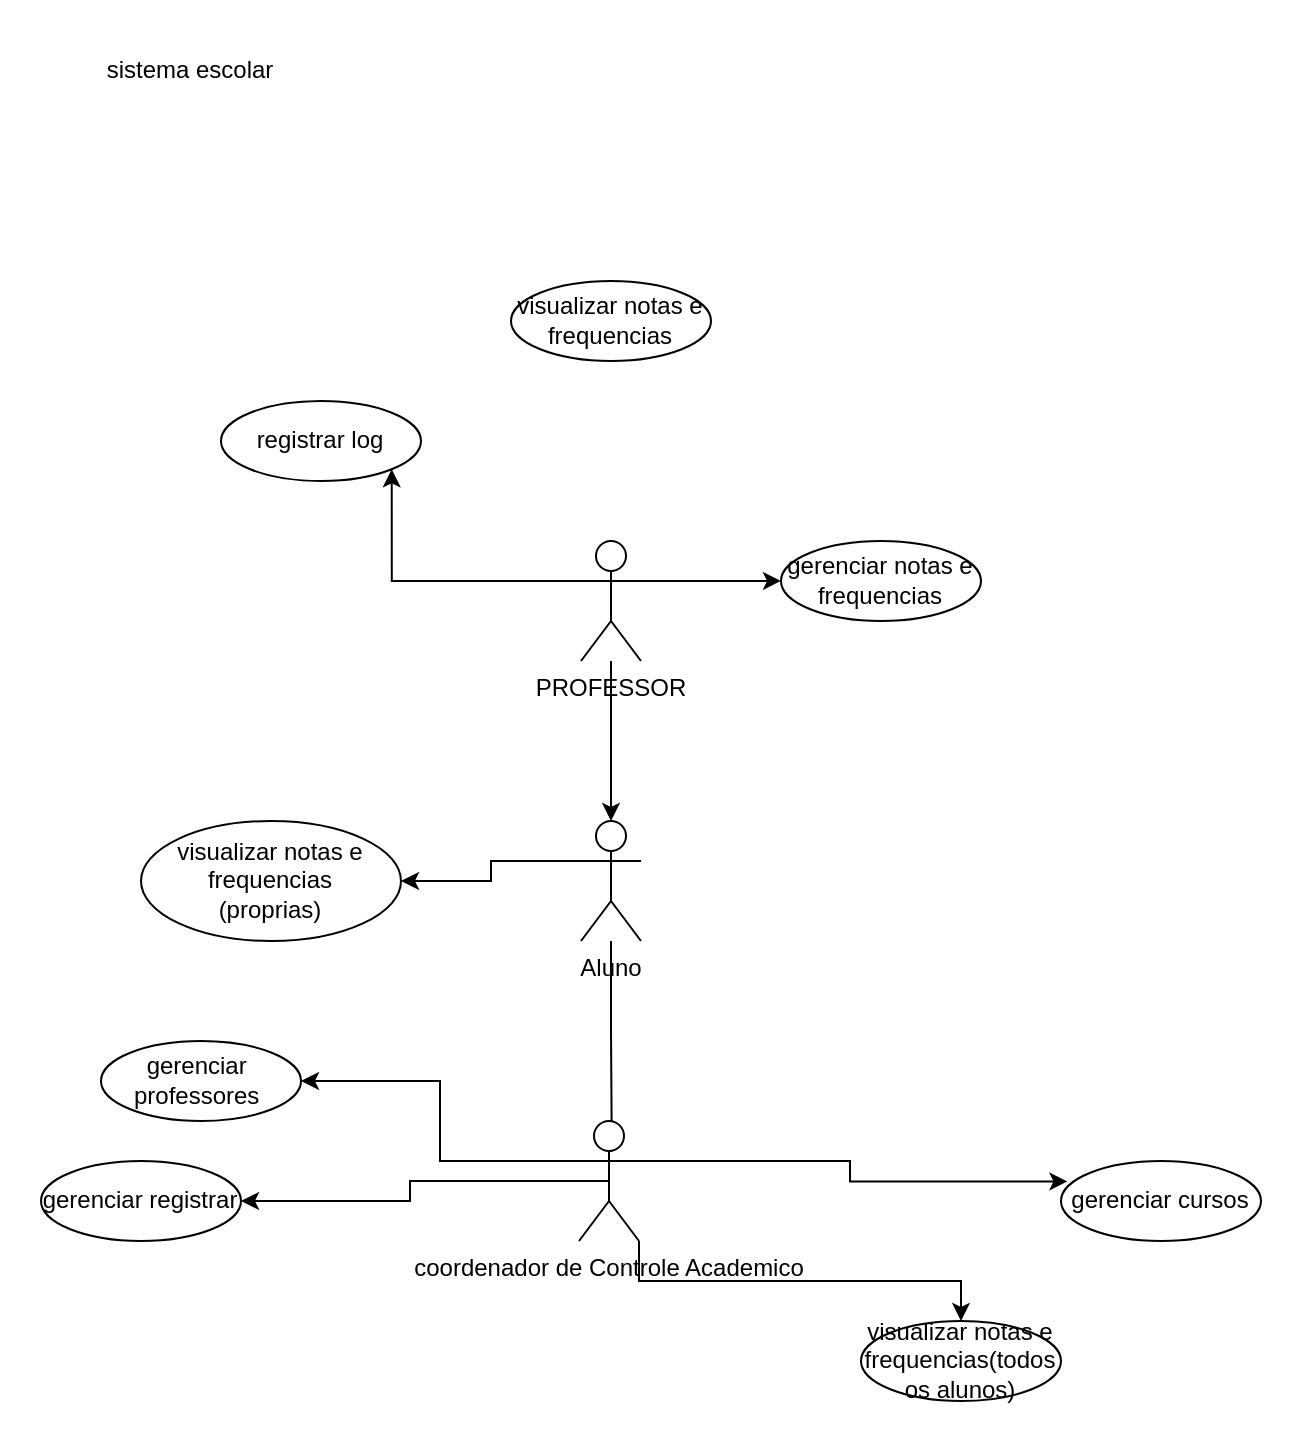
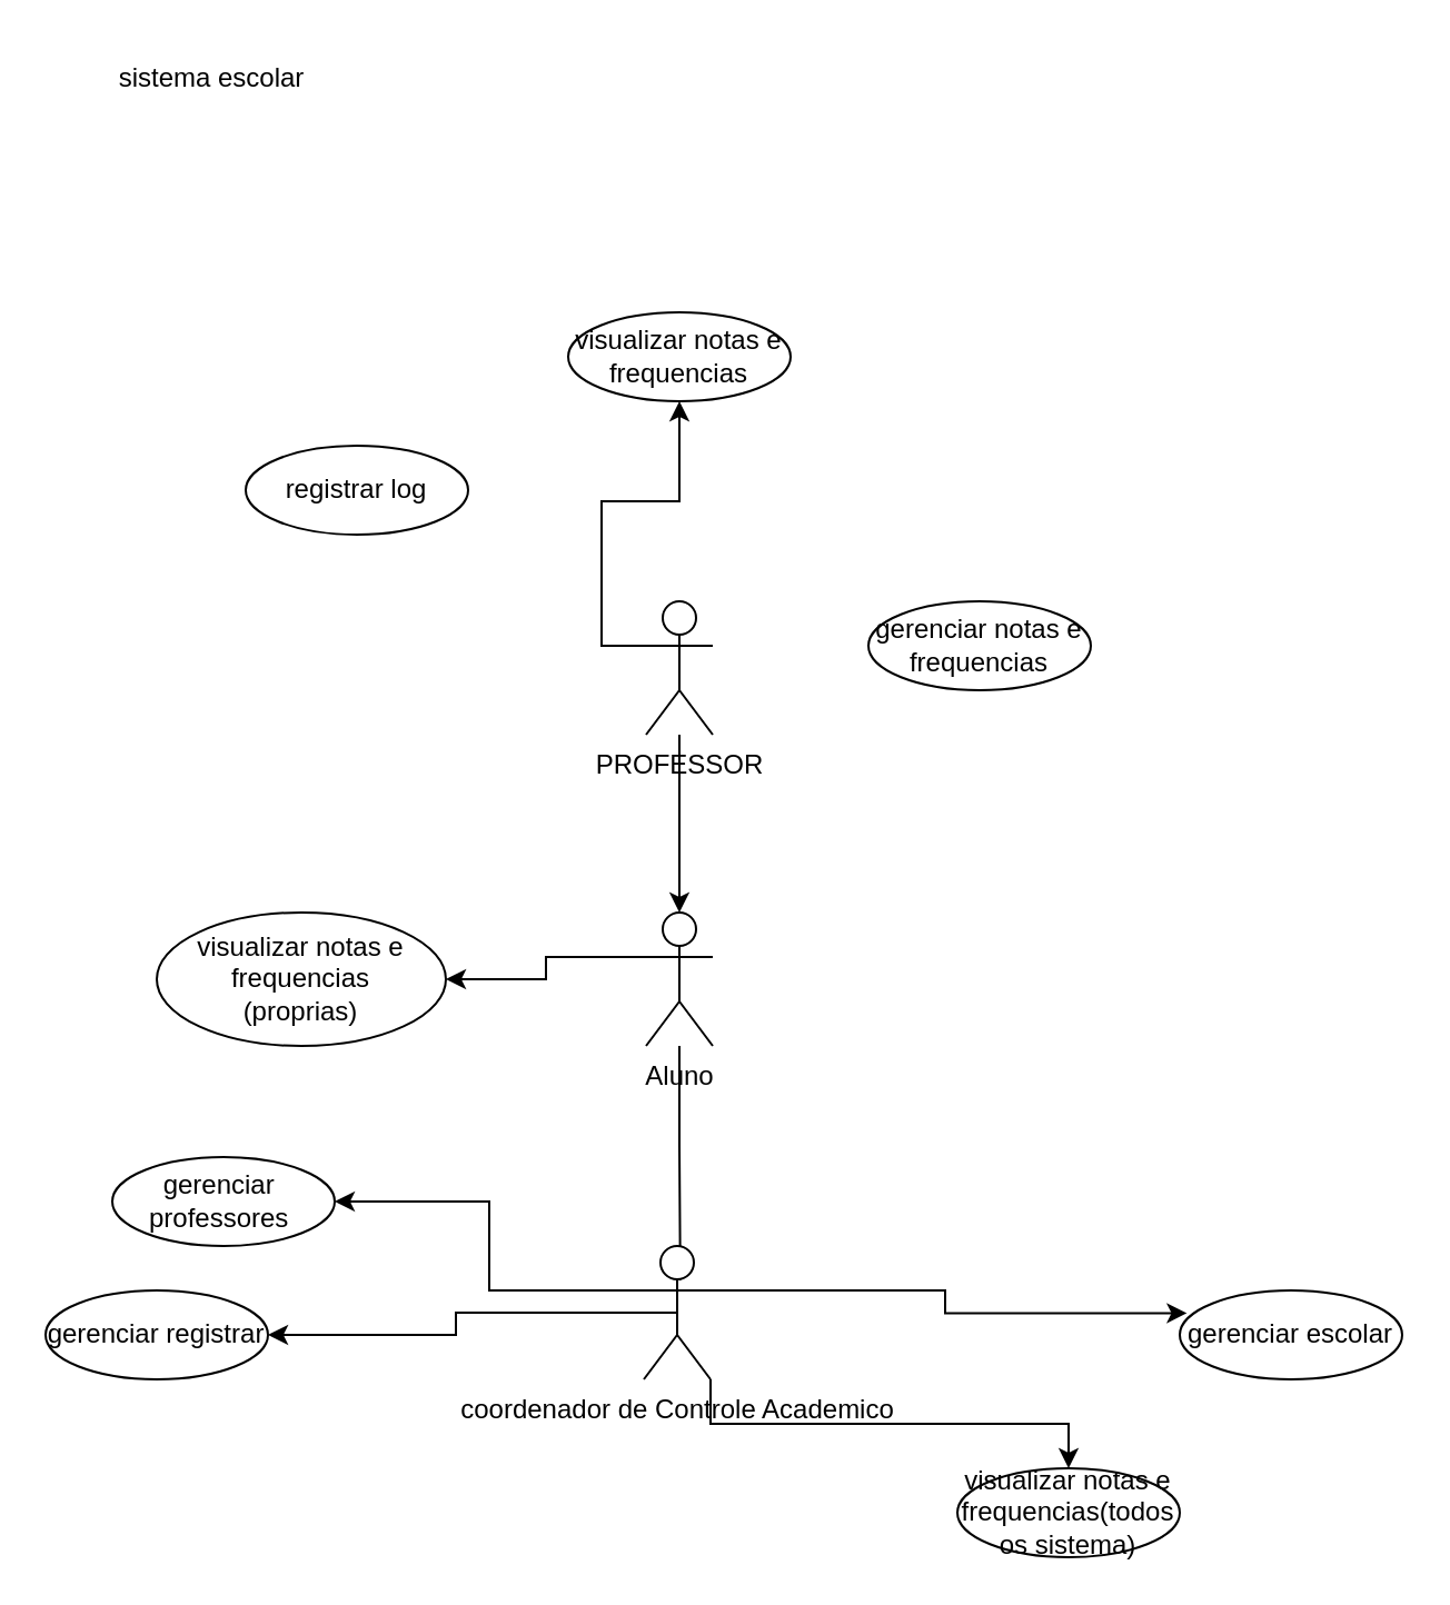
- <mxCell id="3" style="edgeStyle=orthogonalEdgeStyle;rounded=0;orthogonalLoop=1;jettySize=auto;html=1;exitX=0;exitY=0.333;exitDx=0;exitDy=0;exitPerimeter=0;entryX=1;entryY=1;entryDx=0;entryDy=0;" edge="1" parent="1" source="5" target="15"><mxGeometry relative="1" as="geometry" /></mxCell>
+ <mxCell id="3" style="edgeStyle=orthogonalEdgeStyle;rounded=0;orthogonalLoop=1;jettySize=auto;html=1;exitX=0;exitY=0.333;exitDx=0;exitDy=0;exitPerimeter=0;" edge="1" parent="1" source="5" target="17"><mxGeometry relative="1" as="geometry" /></mxCell>
- <mxCell id="2" style="edgeStyle=orthogonalEdgeStyle;rounded=0;orthogonalLoop=1;jettySize=auto;html=1;exitX=1;exitY=0.333;exitDx=0;exitDy=0;exitPerimeter=0;" edge="1" parent="1" source="5" target="16"><mxGeometry relative="1" as="geometry" /></mxCell>
- <mxCell id="20" value="gerenciar cursos" style="ellipse;whiteSpace=wrap;html=1;align=center;" vertex="1" parent="1"><mxGeometry x="530" y="580" width="100" height="40" as="geometry" /></mxCell>
+ <mxCell id="20" value="gerenciar escolar" style="ellipse;whiteSpace=wrap;html=1;align=center;" vertex="1" parent="1"><mxGeometry x="530" y="580" width="100" height="40" as="geometry" /></mxCell>
- <mxCell id="21" value="visualizar notas e frequencias(todos os alunos)" style="ellipse;whiteSpace=wrap;html=1;align=center;" vertex="1" parent="1"><mxGeometry x="430" y="660" width="100" height="40" as="geometry" /></mxCell>
+ <mxCell id="21" value="visualizar notas e frequencias(todos os sistema)" style="ellipse;whiteSpace=wrap;html=1;align=center;" vertex="1" parent="1"><mxGeometry x="430" y="660" width="100" height="40" as="geometry" /></mxCell>
